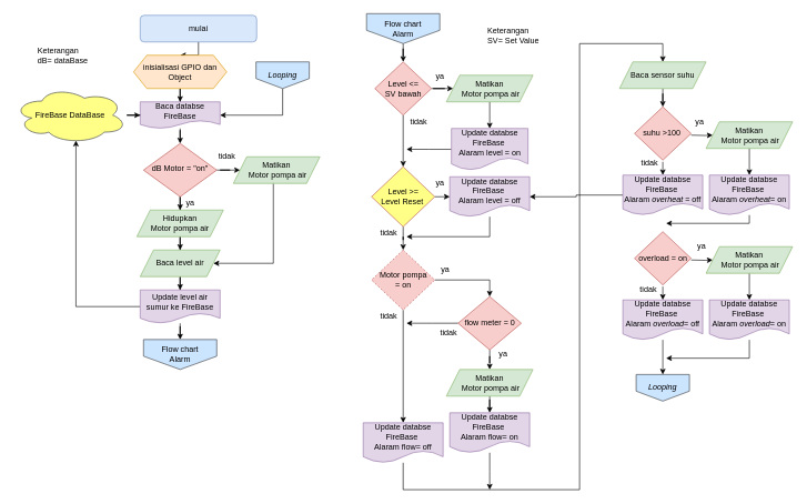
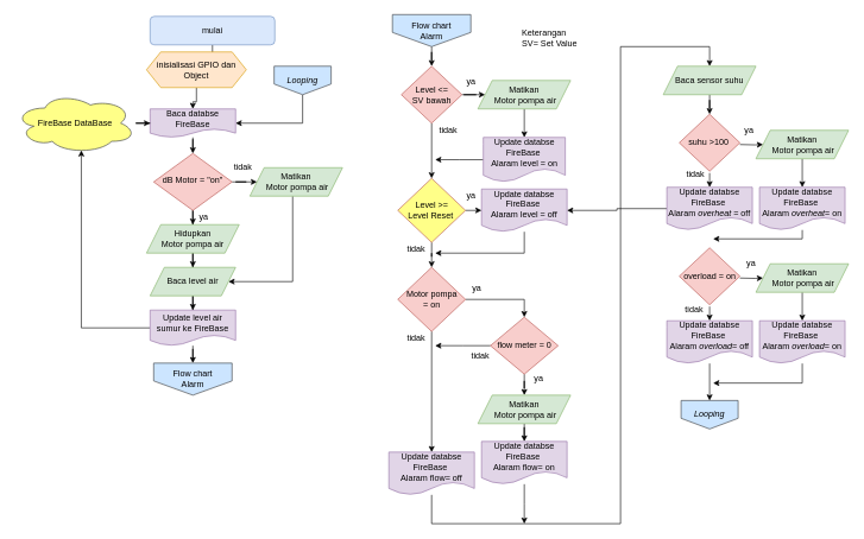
- <mxCell id="32" value="Keterangan&lt;br&gt;dB= dataBase" style="text;html=1;strokeColor=none;fillColor=none;align=left;verticalAlign=middle;whiteSpace=wrap;rounded=0;" parent="1" vertex="1"><mxGeometry x="54" y="72.5" width="106" height="20" as="geometry" /></mxCell>
- <mxCell id="8" value="inisialisasi GPIO dan Object" style="shape=hexagon;perimeter=hexagonPerimeter2;whiteSpace=wrap;html=1;fixedSize=1;fillColor=#ffe6cc;strokeColor=#d79b00;" parent="1" vertex="1"><mxGeometry x="200" y="82.5" width="140" height="50" as="geometry" /></mxCell>
+ <mxCell id="8" value="inisialisasi GPIO dan Object" style="shape=hexagon;perimeter=hexagonPerimeter2;whiteSpace=wrap;html=1;fixedSize=1;fillColor=#ffe6cc;strokeColor=#d79b00;" parent="1" vertex="1"><mxGeometry x="205" y="72.5" width="140" height="50" as="geometry" /></mxCell>
- <mxCell id="57" value="Motor pompa&lt;br&gt;= on" style="rhombus;whiteSpace=wrap;html=1;fillColor=#f8cecc;strokeColor=#b85450;dashed=1;" parent="1" vertex="1"><mxGeometry x="557.5" y="375" width="95" height="90" as="geometry" /></mxCell>
+ <mxCell id="57" value="Motor pompa&lt;br&gt;= on" style="rhombus;whiteSpace=wrap;html=1;fillColor=#f8cecc;strokeColor=#b85450;" parent="1" vertex="1"><mxGeometry x="557.5" y="375" width="95" height="90" as="geometry" /></mxCell>
